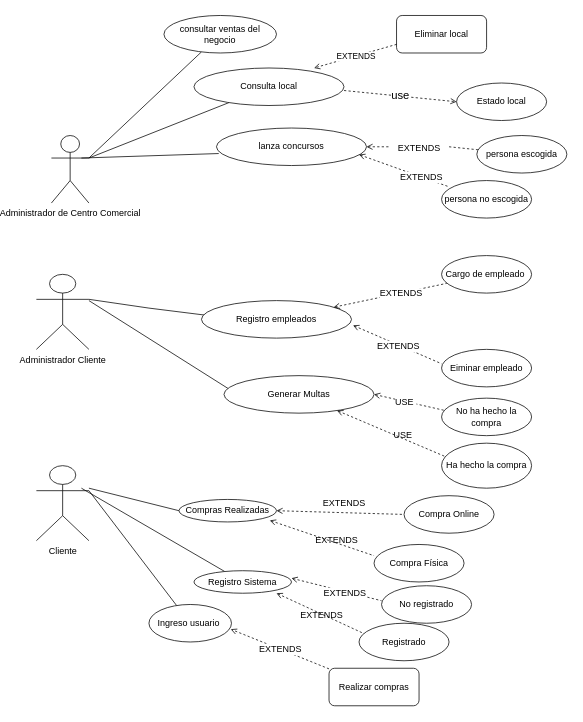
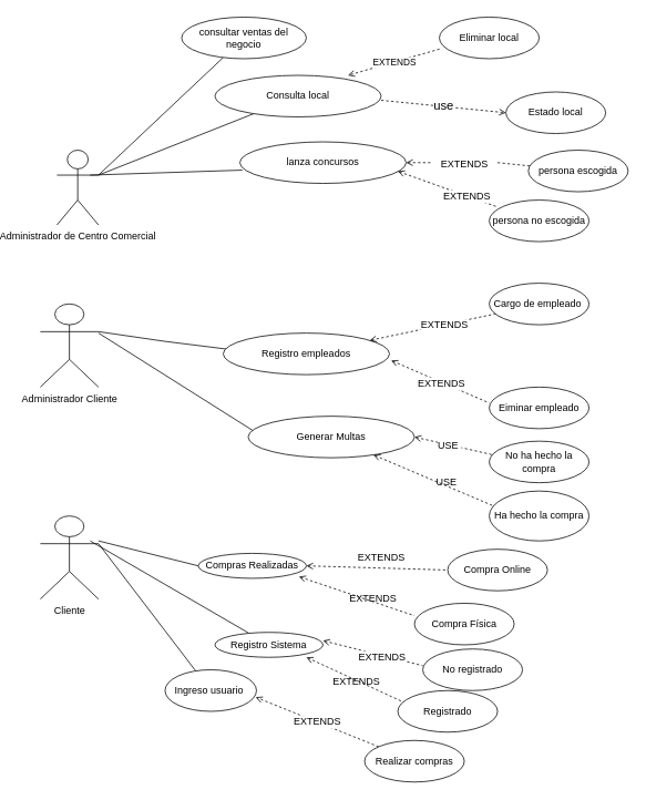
- <mxCell id="41" value="Eliminar local" style="whiteSpace=wrap;html=1;rounded=1;" parent="1" vertex="1"><mxGeometry x="500" y="20" width="120" height="50" as="geometry" /></mxCell>
+ <mxCell id="41" value="Eliminar local" style="ellipse;whiteSpace=wrap;html=1;" parent="1" vertex="1"><mxGeometry x="500" y="20" width="120" height="50" as="geometry" /></mxCell>
- <mxCell id="56" value="Realizar compras" style="whiteSpace=wrap;html=1;fontSize=12;rounded=1;" vertex="1" parent="1"><mxGeometry x="410" y="890" width="120" height="50" as="geometry" /></mxCell>
+ <mxCell id="56" value="Realizar compras" style="ellipse;whiteSpace=wrap;html=1;fontSize=12;" vertex="1" parent="1"><mxGeometry x="410" y="890" width="120" height="50" as="geometry" /></mxCell>
